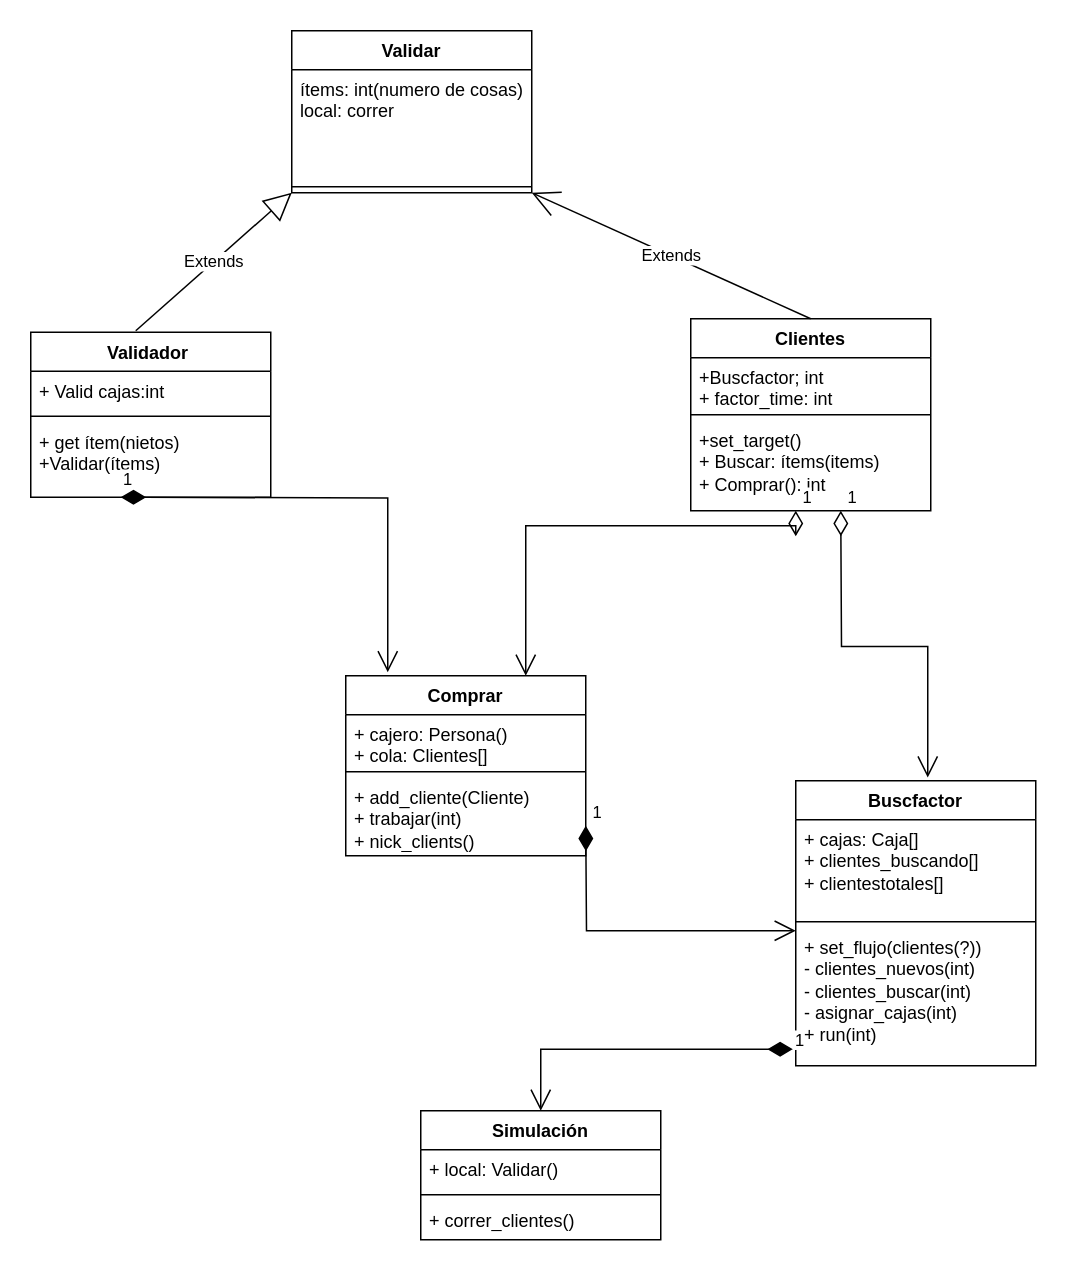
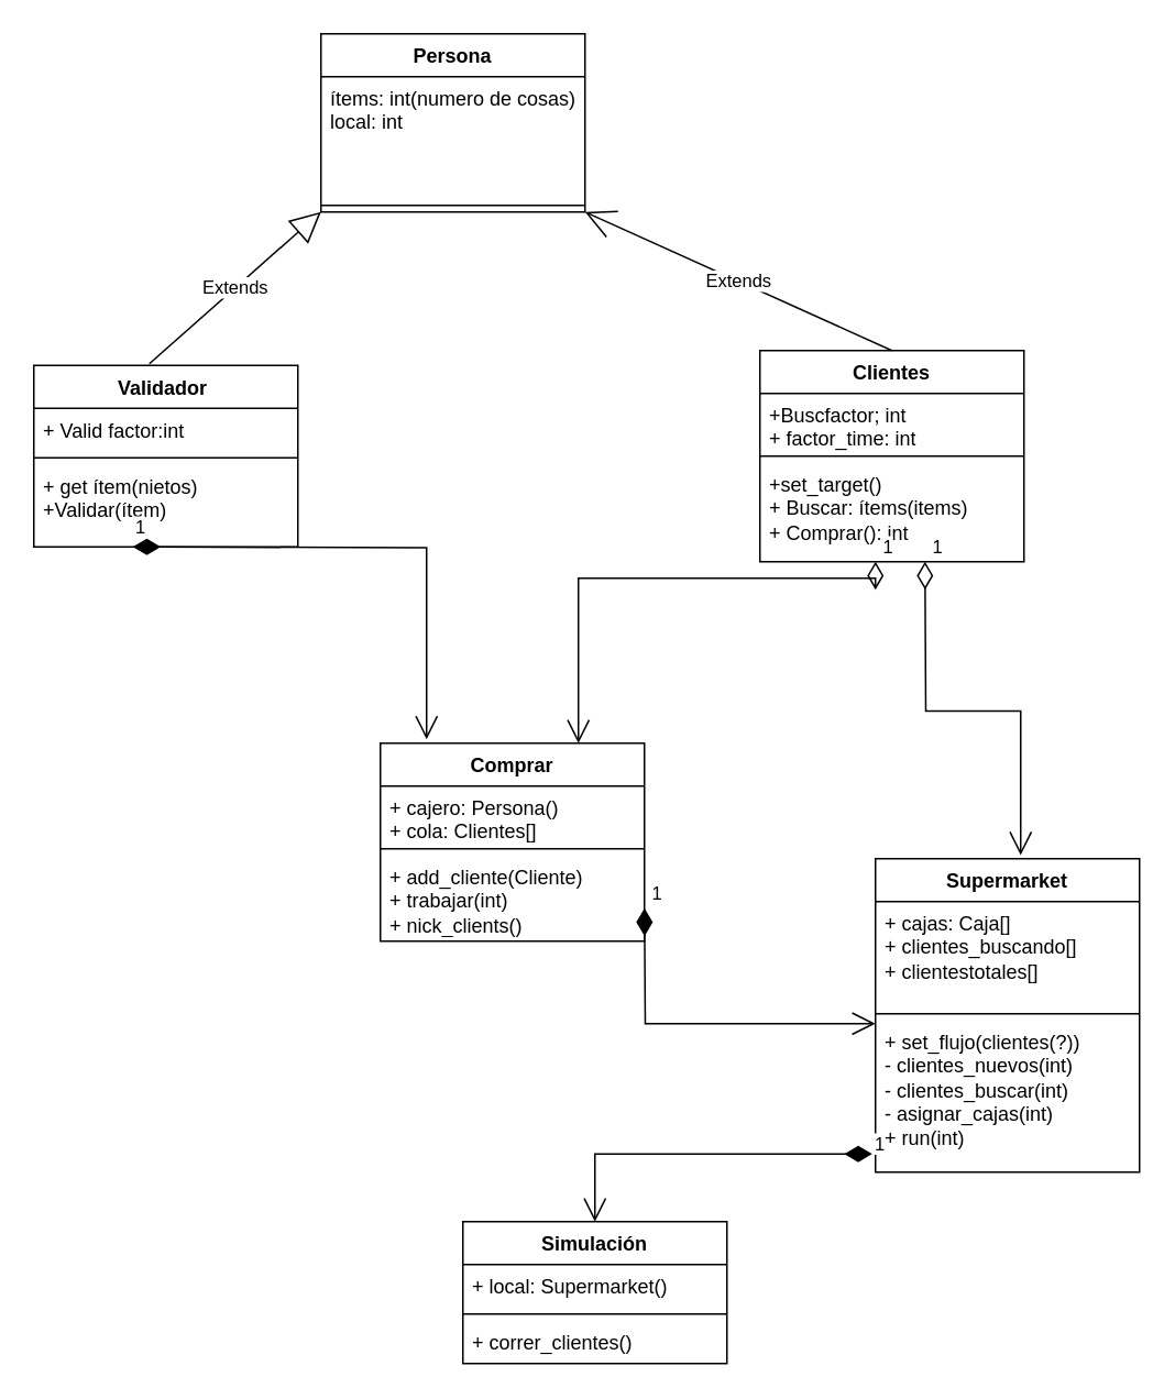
- <mxCell id="2" value="Validar" style="swimlane;fontStyle=1;align=center;verticalAlign=top;childLayout=stackLayout;horizontal=1;startSize=26;horizontalStack=0;resizeParent=1;resizeParentMax=0;resizeLast=0;collapsible=1;marginBottom=0;whiteSpace=wrap;html=1;" vertex="1" parent="1"><mxGeometry x="194" y="20" width="160" height="108" as="geometry" /></mxCell>
+ <mxCell id="2" value="Persona" style="swimlane;fontStyle=1;align=center;verticalAlign=top;childLayout=stackLayout;horizontal=1;startSize=26;horizontalStack=0;resizeParent=1;resizeParentMax=0;resizeLast=0;collapsible=1;marginBottom=0;whiteSpace=wrap;html=1;" vertex="1" parent="1"><mxGeometry x="194" y="20" width="160" height="108" as="geometry" /></mxCell>
- <mxCell id="3" value="ítems: int(numero de cosas)&lt;br&gt;local: correr" style="text;strokeColor=none;fillColor=none;align=left;verticalAlign=top;spacingLeft=4;spacingRight=4;overflow=hidden;rotatable=0;points=[[0,0.5],[1,0.5]];portConstraint=eastwest;whiteSpace=wrap;html=1;" vertex="1" parent="2"><mxGeometry y="26" width="160" height="74" as="geometry" /></mxCell>
+ <mxCell id="3" value="ítems: int(numero de cosas)&lt;br&gt;local: int" style="text;strokeColor=none;fillColor=none;align=left;verticalAlign=top;spacingLeft=4;spacingRight=4;overflow=hidden;rotatable=0;points=[[0,0.5],[1,0.5]];portConstraint=eastwest;whiteSpace=wrap;html=1;" vertex="1" parent="2"><mxGeometry y="26" width="160" height="74" as="geometry" /></mxCell>
- <mxCell id="13" value="+ Valid cajas:int" style="text;strokeColor=none;fillColor=none;align=left;verticalAlign=top;spacingLeft=4;spacingRight=4;overflow=hidden;rotatable=0;points=[[0,0.5],[1,0.5]];portConstraint=eastwest;whiteSpace=wrap;html=1;" vertex="1" parent="12"><mxGeometry y="26" width="160" height="26" as="geometry" /></mxCell>
+ <mxCell id="13" value="+ Valid factor:int" style="text;strokeColor=none;fillColor=none;align=left;verticalAlign=top;spacingLeft=4;spacingRight=4;overflow=hidden;rotatable=0;points=[[0,0.5],[1,0.5]];portConstraint=eastwest;whiteSpace=wrap;html=1;" vertex="1" parent="12"><mxGeometry y="26" width="160" height="26" as="geometry" /></mxCell>
- <mxCell id="15" value="+ get ítem(nietos)&lt;br&gt;+Validar(ítems)" style="text;strokeColor=none;fillColor=none;align=left;verticalAlign=top;spacingLeft=4;spacingRight=4;overflow=hidden;rotatable=0;points=[[0,0.5],[1,0.5]];portConstraint=eastwest;whiteSpace=wrap;html=1;" vertex="1" parent="12"><mxGeometry y="60" width="160" height="50" as="geometry" /></mxCell>
+ <mxCell id="15" value="+ get ítem(nietos)&lt;br&gt;+Validar(ítem)" style="text;strokeColor=none;fillColor=none;align=left;verticalAlign=top;spacingLeft=4;spacingRight=4;overflow=hidden;rotatable=0;points=[[0,0.5],[1,0.5]];portConstraint=eastwest;whiteSpace=wrap;html=1;" vertex="1" parent="12"><mxGeometry y="60" width="160" height="50" as="geometry" /></mxCell>
- <mxCell id="22" value="Buscfactor" style="swimlane;fontStyle=1;align=center;verticalAlign=top;childLayout=stackLayout;horizontal=1;startSize=26;horizontalStack=0;resizeParent=1;resizeParentMax=0;resizeLast=0;collapsible=1;marginBottom=0;whiteSpace=wrap;html=1;" vertex="1" parent="1"><mxGeometry x="530" y="520" width="160" height="190" as="geometry" /></mxCell>
+ <mxCell id="22" value="Supermarket" style="swimlane;fontStyle=1;align=center;verticalAlign=top;childLayout=stackLayout;horizontal=1;startSize=26;horizontalStack=0;resizeParent=1;resizeParentMax=0;resizeLast=0;collapsible=1;marginBottom=0;whiteSpace=wrap;html=1;" vertex="1" parent="1"><mxGeometry x="530" y="520" width="160" height="190" as="geometry" /></mxCell>
- <mxCell id="28" value="+ local: Validar()" style="text;strokeColor=none;fillColor=none;align=left;verticalAlign=top;spacingLeft=4;spacingRight=4;overflow=hidden;rotatable=0;points=[[0,0.5],[1,0.5]];portConstraint=eastwest;whiteSpace=wrap;html=1;" vertex="1" parent="27"><mxGeometry y="26" width="160" height="26" as="geometry" /></mxCell>
+ <mxCell id="28" value="+ local: Supermarket()" style="text;strokeColor=none;fillColor=none;align=left;verticalAlign=top;spacingLeft=4;spacingRight=4;overflow=hidden;rotatable=0;points=[[0,0.5],[1,0.5]];portConstraint=eastwest;whiteSpace=wrap;html=1;" vertex="1" parent="27"><mxGeometry y="26" width="160" height="26" as="geometry" /></mxCell>
